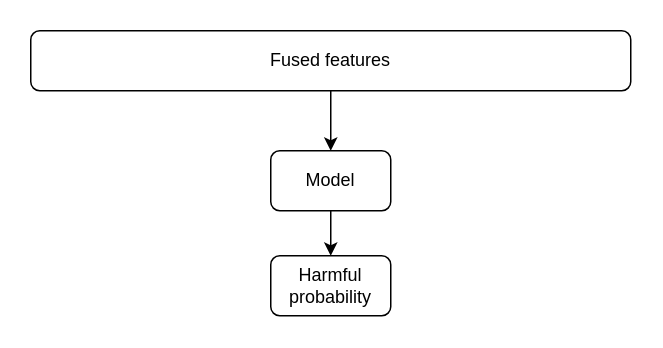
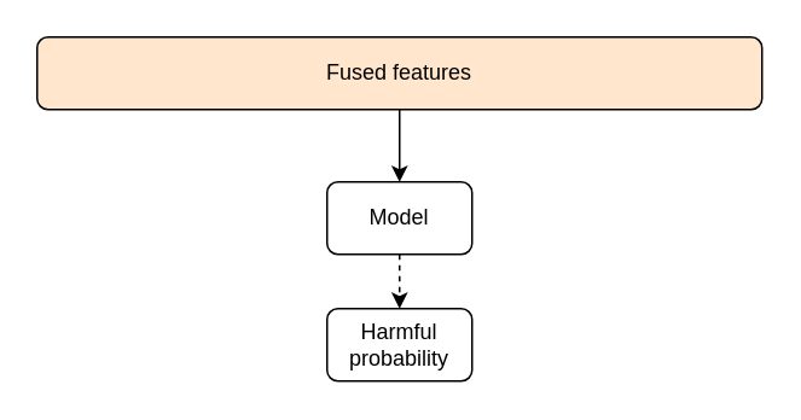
- <mxCell id="6" value="Fused features" style="rounded=1;whiteSpace=wrap;html=1;" parent="1" vertex="1"><mxGeometry x="20" y="20" width="400" height="40" as="geometry" /></mxCell>
+ <mxCell id="6" value="Fused features" style="rounded=1;whiteSpace=wrap;html=1;fillColor=#ffe6cc;" parent="1" vertex="1"><mxGeometry x="20" y="20" width="400" height="40" as="geometry" /></mxCell>
- <mxCell id="3" style="edgeStyle=orthogonalEdgeStyle;rounded=0;orthogonalLoop=1;jettySize=auto;html=1;exitX=0.5;exitY=1;exitDx=0;exitDy=0;entryX=0.5;entryY=0;entryDx=0;entryDy=0;" parent="1" source="4" target="2" edge="1"><mxGeometry relative="1" as="geometry" /></mxCell>
+ <mxCell id="3" style="edgeStyle=orthogonalEdgeStyle;rounded=0;orthogonalLoop=1;jettySize=auto;html=1;exitX=0.5;exitY=1;exitDx=0;exitDy=0;entryX=0.5;entryY=0;entryDx=0;entryDy=0;dashed=1;" parent="1" source="4" target="2" edge="1"><mxGeometry relative="1" as="geometry" /></mxCell>
